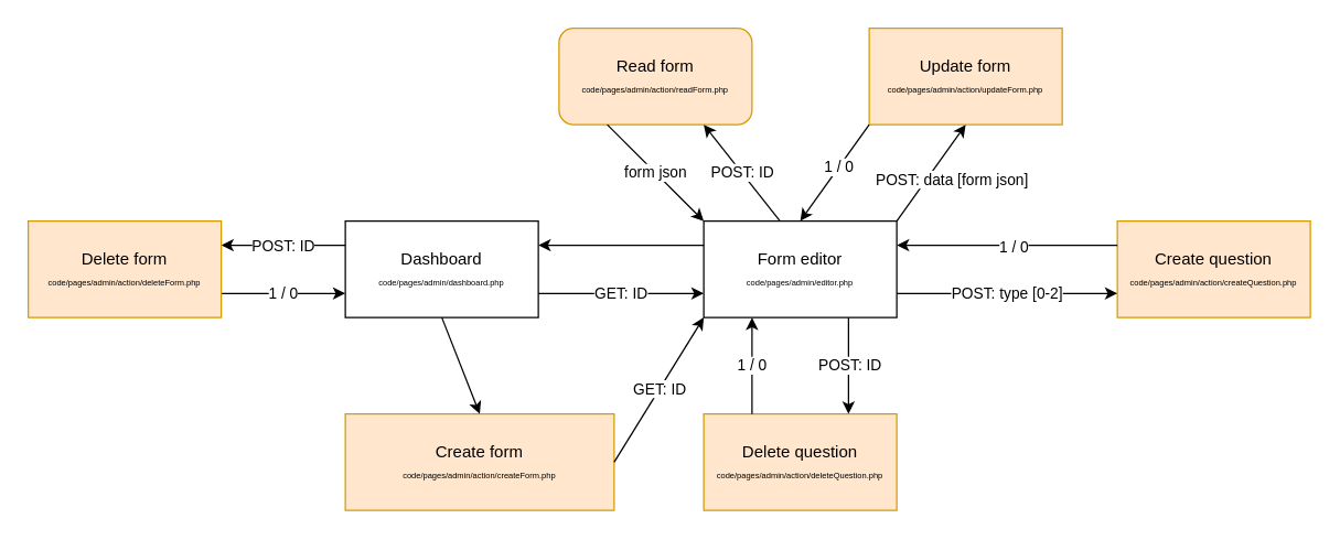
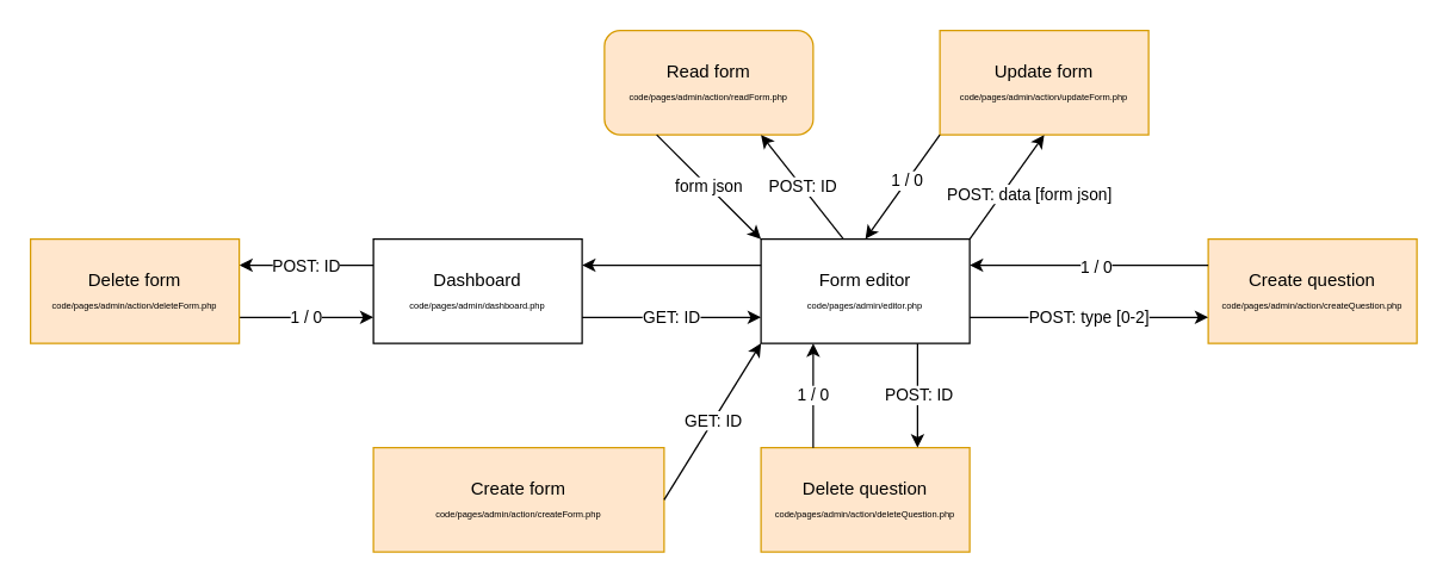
- <mxCell id="10" value="" style="endArrow=classic;html=1;rounded=0;exitX=0.5;exitY=1;exitDx=0;exitDy=0;entryX=0.5;entryY=0;entryDx=0;entryDy=0;" edge="1" parent="1" source="3" target="6"><mxGeometry width="50" height="50" relative="1" as="geometry"><mxPoint x="260" y="290" as="sourcePoint" /><mxPoint x="310" y="240" as="targetPoint" /></mxGeometry></mxCell>
